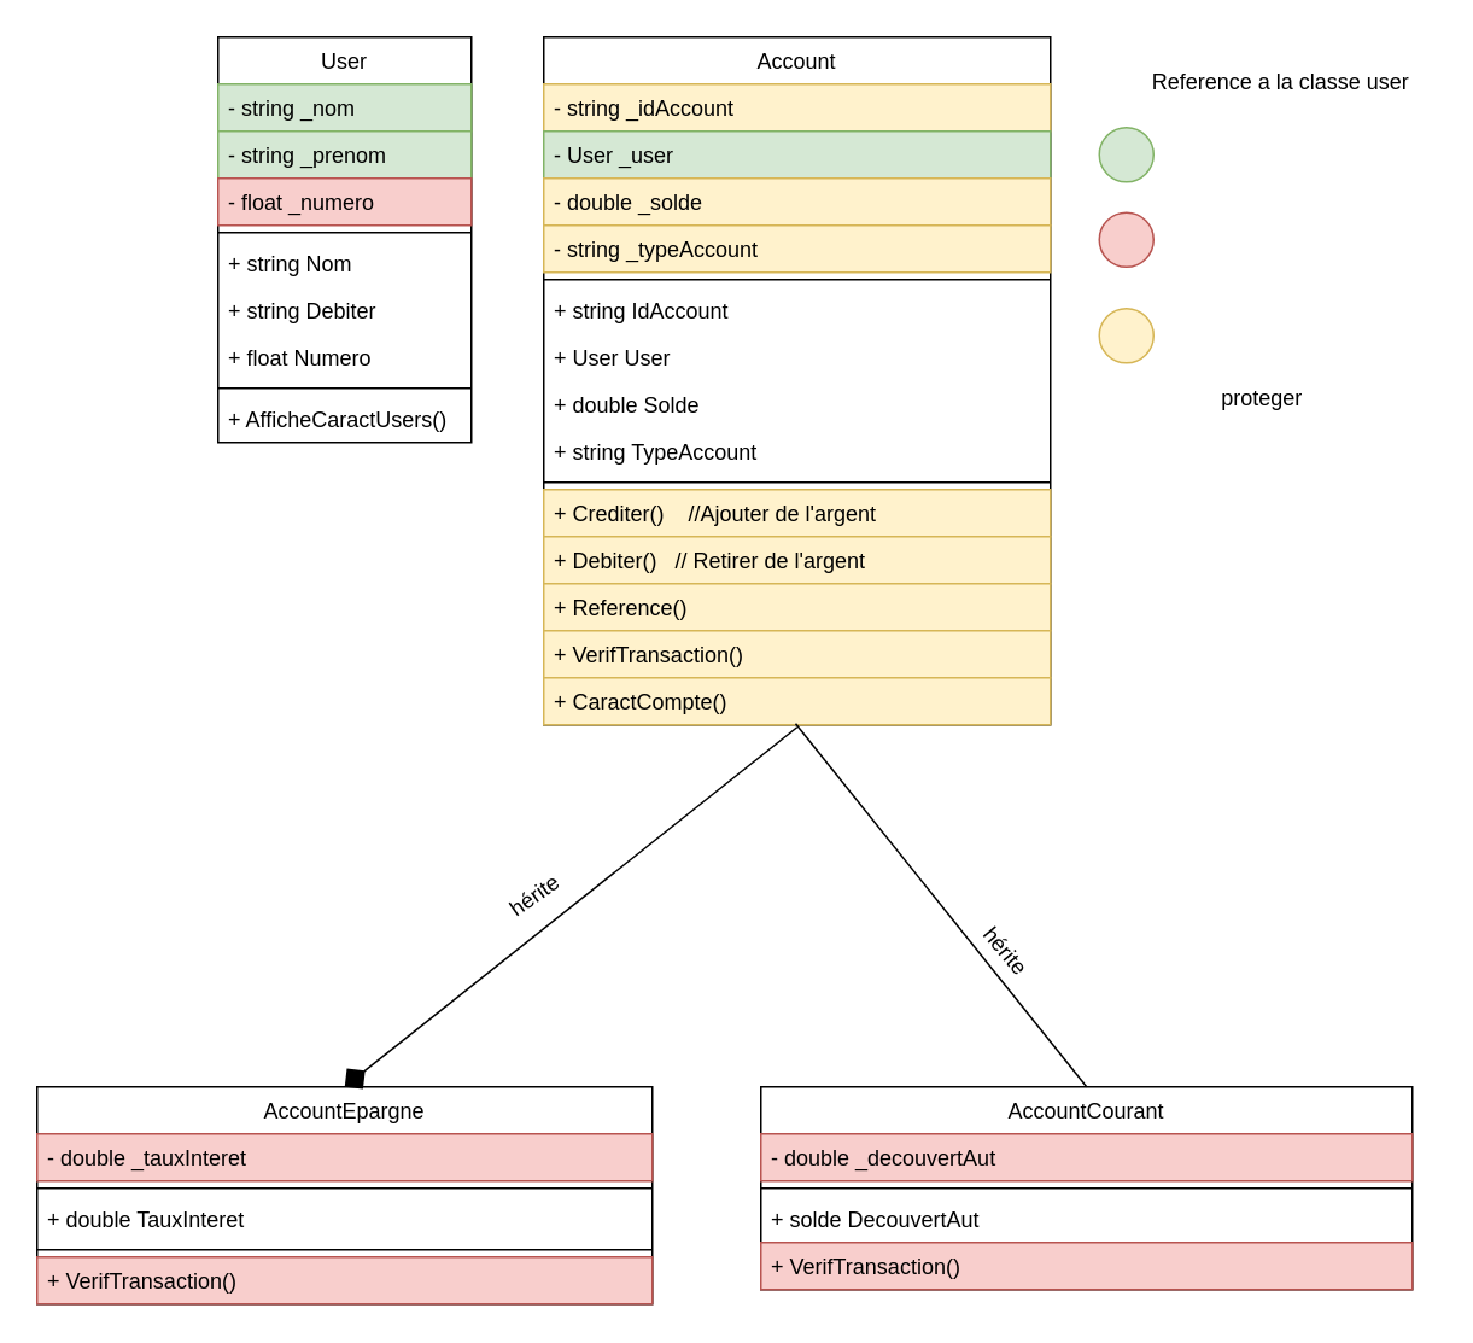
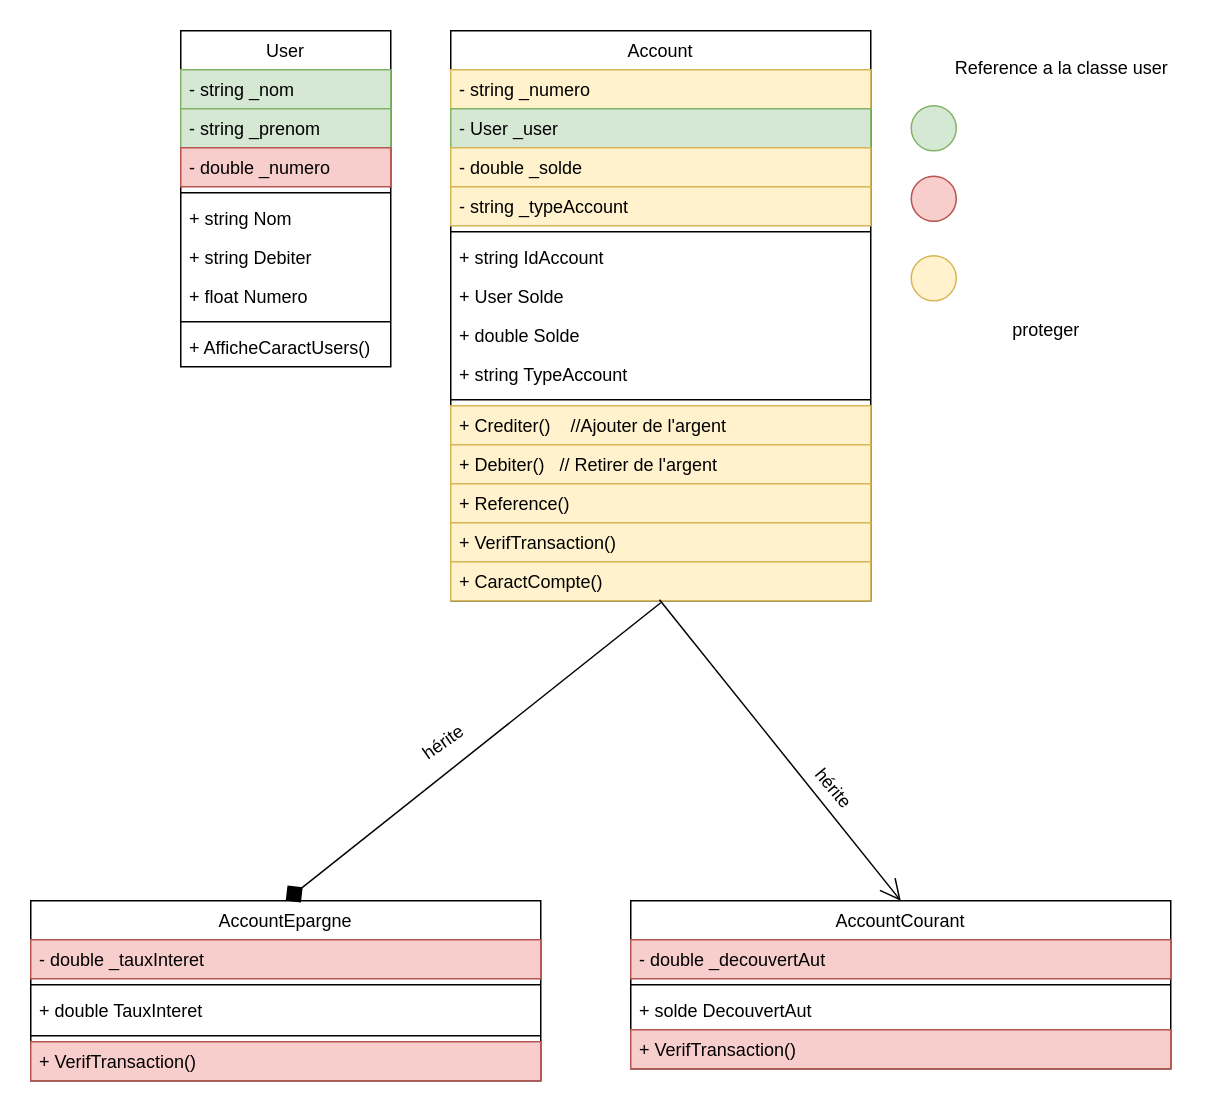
- <mxCell id="13" value="- string _idAccount" style="text;strokeColor=#d6b656;fillColor=#fff2cc;align=left;verticalAlign=top;spacingLeft=4;spacingRight=4;overflow=hidden;rotatable=0;points=[[0,0.5],[1,0.5]];portConstraint=eastwest;" parent="12" vertex="1"><mxGeometry y="26" width="280" height="26" as="geometry" /></mxCell>
+ <mxCell id="13" value="- string _numero" style="text;strokeColor=#d6b656;fillColor=#fff2cc;align=left;verticalAlign=top;spacingLeft=4;spacingRight=4;overflow=hidden;rotatable=0;points=[[0,0.5],[1,0.5]];portConstraint=eastwest;" parent="12" vertex="1"><mxGeometry y="26" width="280" height="26" as="geometry" /></mxCell>
- <mxCell id="5" value="- float _numero" style="text;strokeColor=#b85450;fillColor=#f8cecc;align=left;verticalAlign=top;spacingLeft=4;spacingRight=4;overflow=hidden;rotatable=0;points=[[0,0.5],[1,0.5]];portConstraint=eastwest;" parent="2" vertex="1"><mxGeometry y="78" width="140" height="26" as="geometry" /></mxCell>
+ <mxCell id="5" value="- double _numero" style="text;strokeColor=#b85450;fillColor=#f8cecc;align=left;verticalAlign=top;spacingLeft=4;spacingRight=4;overflow=hidden;rotatable=0;points=[[0,0.5],[1,0.5]];portConstraint=eastwest;" parent="2" vertex="1"><mxGeometry y="78" width="140" height="26" as="geometry" /></mxCell>
- <mxCell id="19" value="+ User User" style="text;strokeColor=none;fillColor=none;align=left;verticalAlign=top;spacingLeft=4;spacingRight=4;overflow=hidden;rotatable=0;points=[[0,0.5],[1,0.5]];portConstraint=eastwest;" parent="12" vertex="1"><mxGeometry y="164" width="280" height="26" as="geometry" /></mxCell>
+ <mxCell id="19" value="+ User Solde" style="text;strokeColor=none;fillColor=none;align=left;verticalAlign=top;spacingLeft=4;spacingRight=4;overflow=hidden;rotatable=0;points=[[0,0.5],[1,0.5]];portConstraint=eastwest;" parent="12" vertex="1"><mxGeometry y="164" width="280" height="26" as="geometry" /></mxCell>
- <mxCell id="40" value="" style="endArrow=none;endFill=1;endSize=12;html=1;rounded=0;entryX=0.5;entryY=0;entryDx=0;entryDy=0;exitX=0.497;exitY=0.974;exitDx=0;exitDy=0;exitPerimeter=0;" parent="1" source="27" target="34" edge="1"><mxGeometry width="160" relative="1" as="geometry"><mxPoint x="623.66" y="330.002" as="sourcePoint" /><mxPoint x="500" y="475.79" as="targetPoint" /></mxGeometry></mxCell>
+ <mxCell id="40" value="" style="endArrow=open;endFill=1;endSize=12;html=1;rounded=0;entryX=0.5;entryY=0;entryDx=0;entryDy=0;exitX=0.497;exitY=0.974;exitDx=0;exitDy=0;exitPerimeter=0;" parent="1" source="27" target="34" edge="1"><mxGeometry width="160" relative="1" as="geometry"><mxPoint x="623.66" y="330.002" as="sourcePoint" /><mxPoint x="500" y="475.79" as="targetPoint" /></mxGeometry></mxCell>
